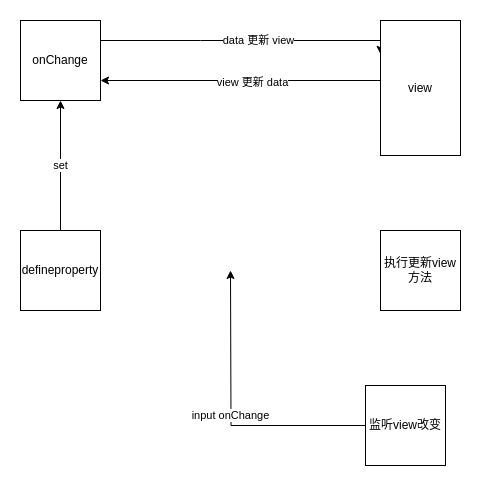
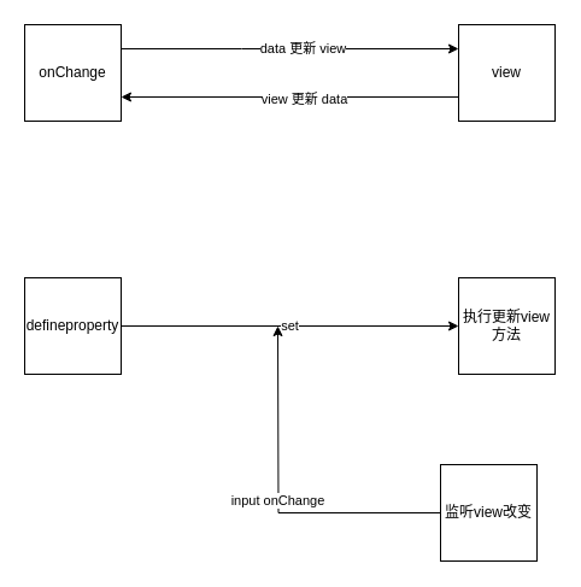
- <mxCell id="7" value="view" style="whiteSpace=wrap;html=1;aspect=fixed;" vertex="1" parent="1"><mxGeometry x="380" y="20" width="80" height="135" as="geometry" /></mxCell>
+ <mxCell id="7" value="view" style="whiteSpace=wrap;html=1;aspect=fixed;" vertex="1" parent="1"><mxGeometry x="380" y="20" width="80" height="80" as="geometry" /></mxCell>
- <mxCell id="8" value="set" style="edgeStyle=orthogonalEdgeStyle;rounded=0;orthogonalLoop=1;jettySize=auto;html=1;" edge="1" parent="1" source="9" target="4"><mxGeometry relative="1" as="geometry" /></mxCell>
+ <mxCell id="8" value="set" style="edgeStyle=orthogonalEdgeStyle;rounded=0;orthogonalLoop=1;jettySize=auto;html=1;entryX=0;entryY=0.5;entryDx=0;entryDy=0;" edge="1" parent="1" source="9" target="10"><mxGeometry relative="1" as="geometry" /></mxCell>
